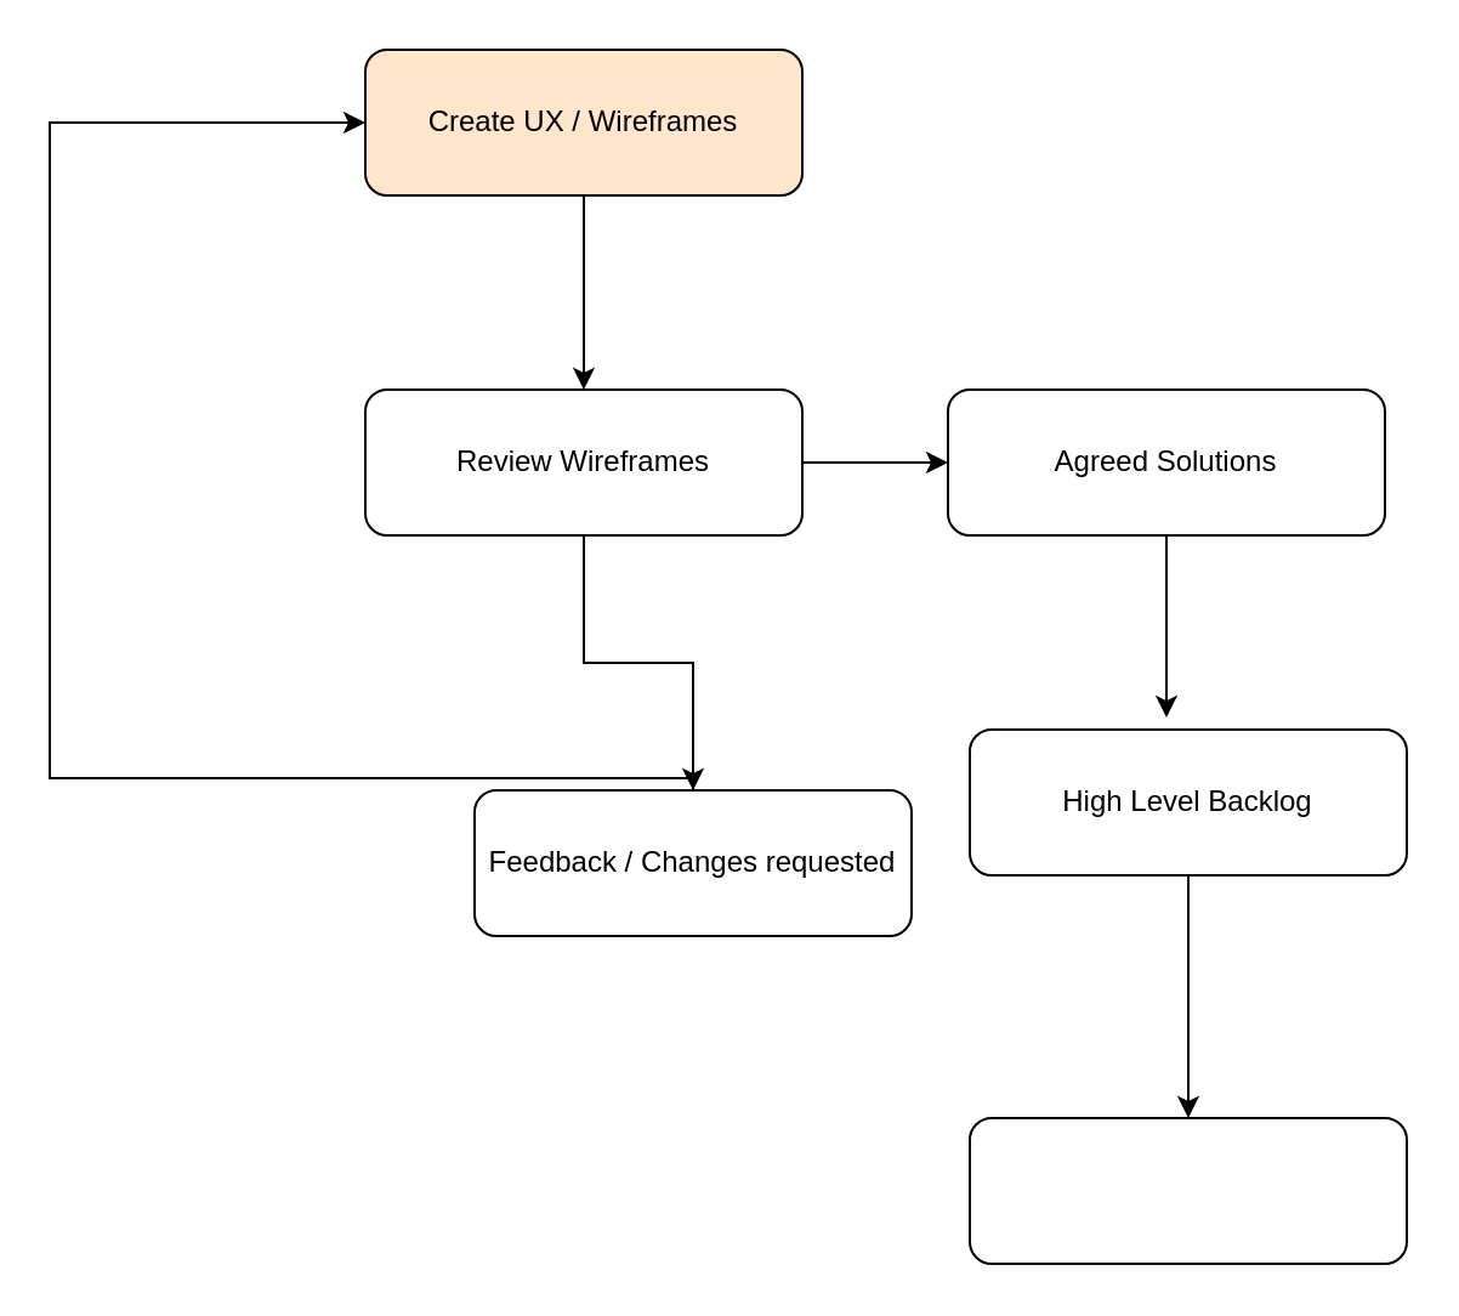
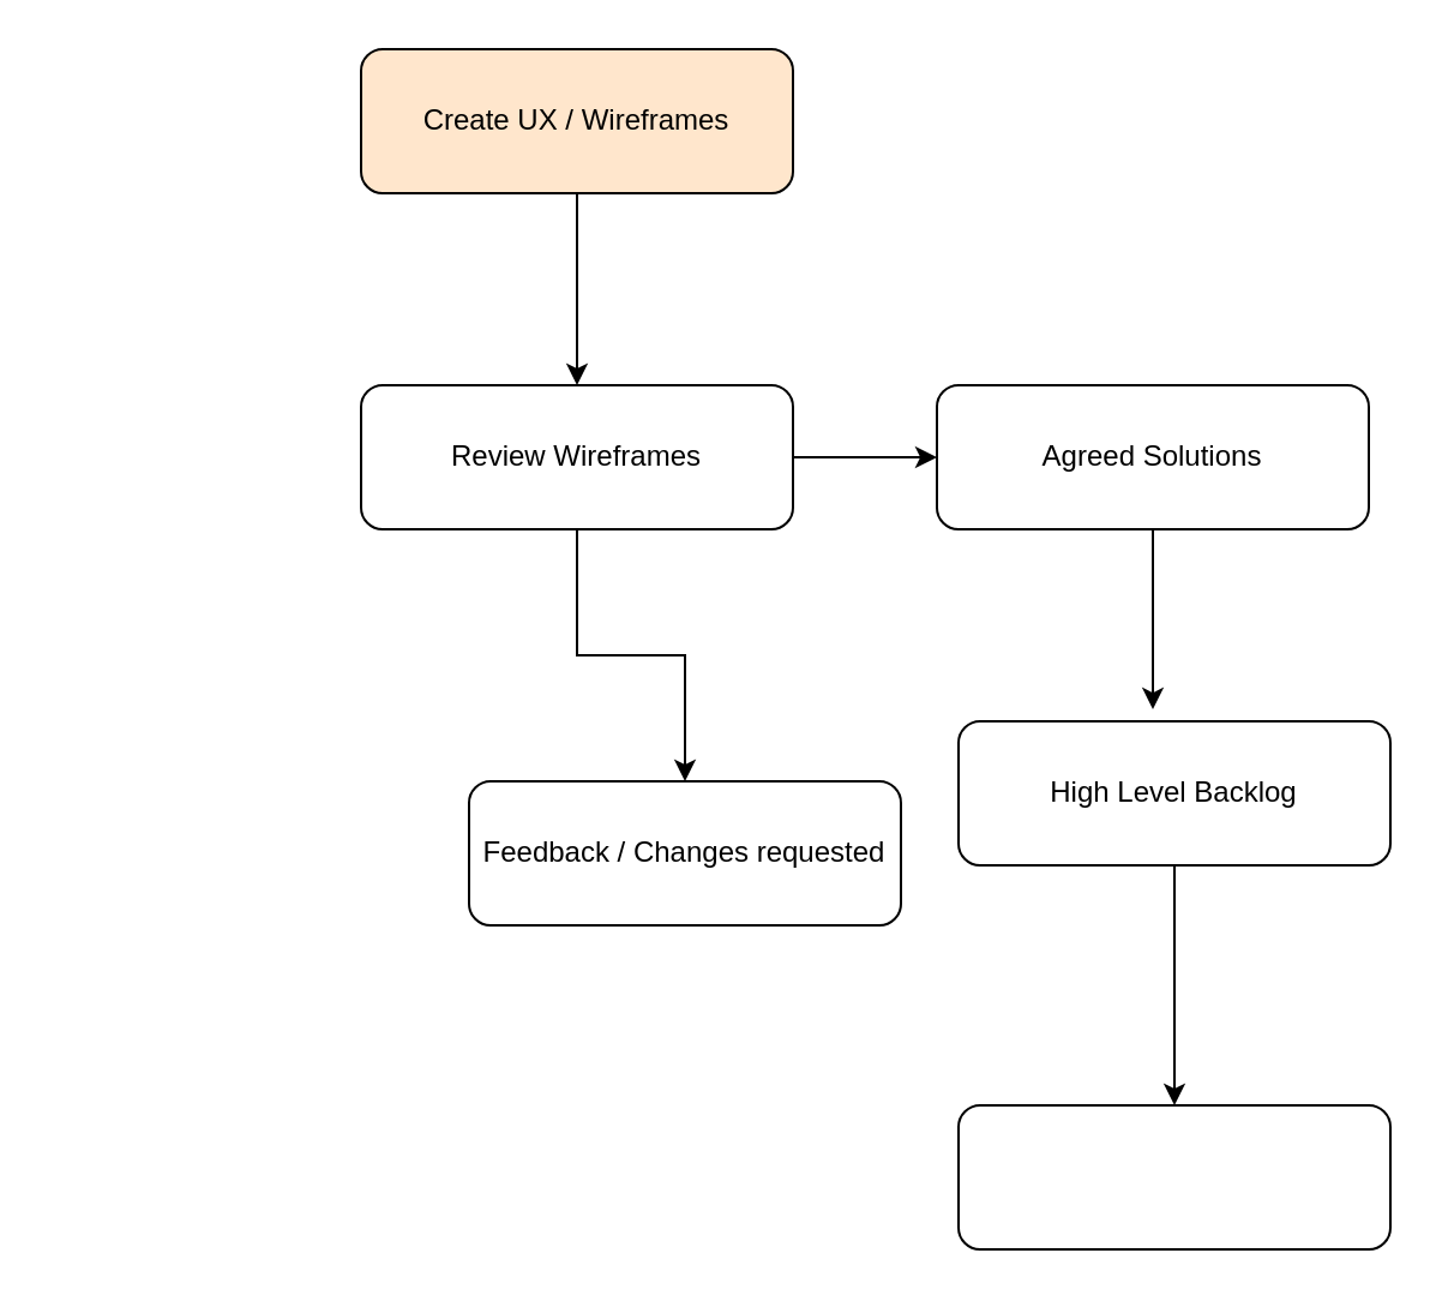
- <mxCell id="7" style="edgeStyle=orthogonalEdgeStyle;rounded=0;orthogonalLoop=1;jettySize=auto;html=1;entryX=0;entryY=0.5;entryDx=0;entryDy=0;" edge="1" parent="1" source="8" target="3"><mxGeometry relative="1" as="geometry"><Array as="points"><mxPoint x="20" y="320" /><mxPoint x="20" y="50" /></Array></mxGeometry></mxCell>
